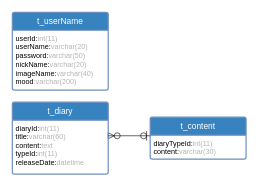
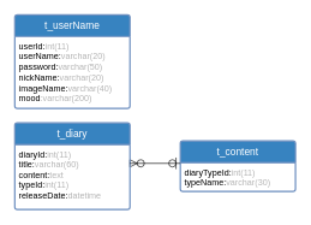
- <mxCell id="5" value="diaryTypeId:&lt;font color=&quot;#b3b3b3&quot;&gt;int(11)&lt;/font&gt;&lt;br&gt;content:&lt;font color=&quot;#b3b3b3&quot;&gt;varchar(30)&lt;/font&gt;" style="align=left;strokeColor=none;fillColor=none;spacingLeft=4;fontSize=12;verticalAlign=top;resizable=0;rotatable=0;part=1;html=1;" vertex="1" parent="4"><mxGeometry y="30" width="160" height="40" as="geometry" /></mxCell>
+ <mxCell id="5" value="diaryTypeId:&lt;font color=&quot;#b3b3b3&quot;&gt;int(11)&lt;/font&gt;&lt;br&gt;typeName:&lt;font color=&quot;#b3b3b3&quot;&gt;varchar(30)&lt;/font&gt;" style="align=left;strokeColor=none;fillColor=none;spacingLeft=4;fontSize=12;verticalAlign=top;resizable=0;rotatable=0;part=1;html=1;" vertex="1" parent="4"><mxGeometry y="30" width="160" height="40" as="geometry" /></mxCell>
